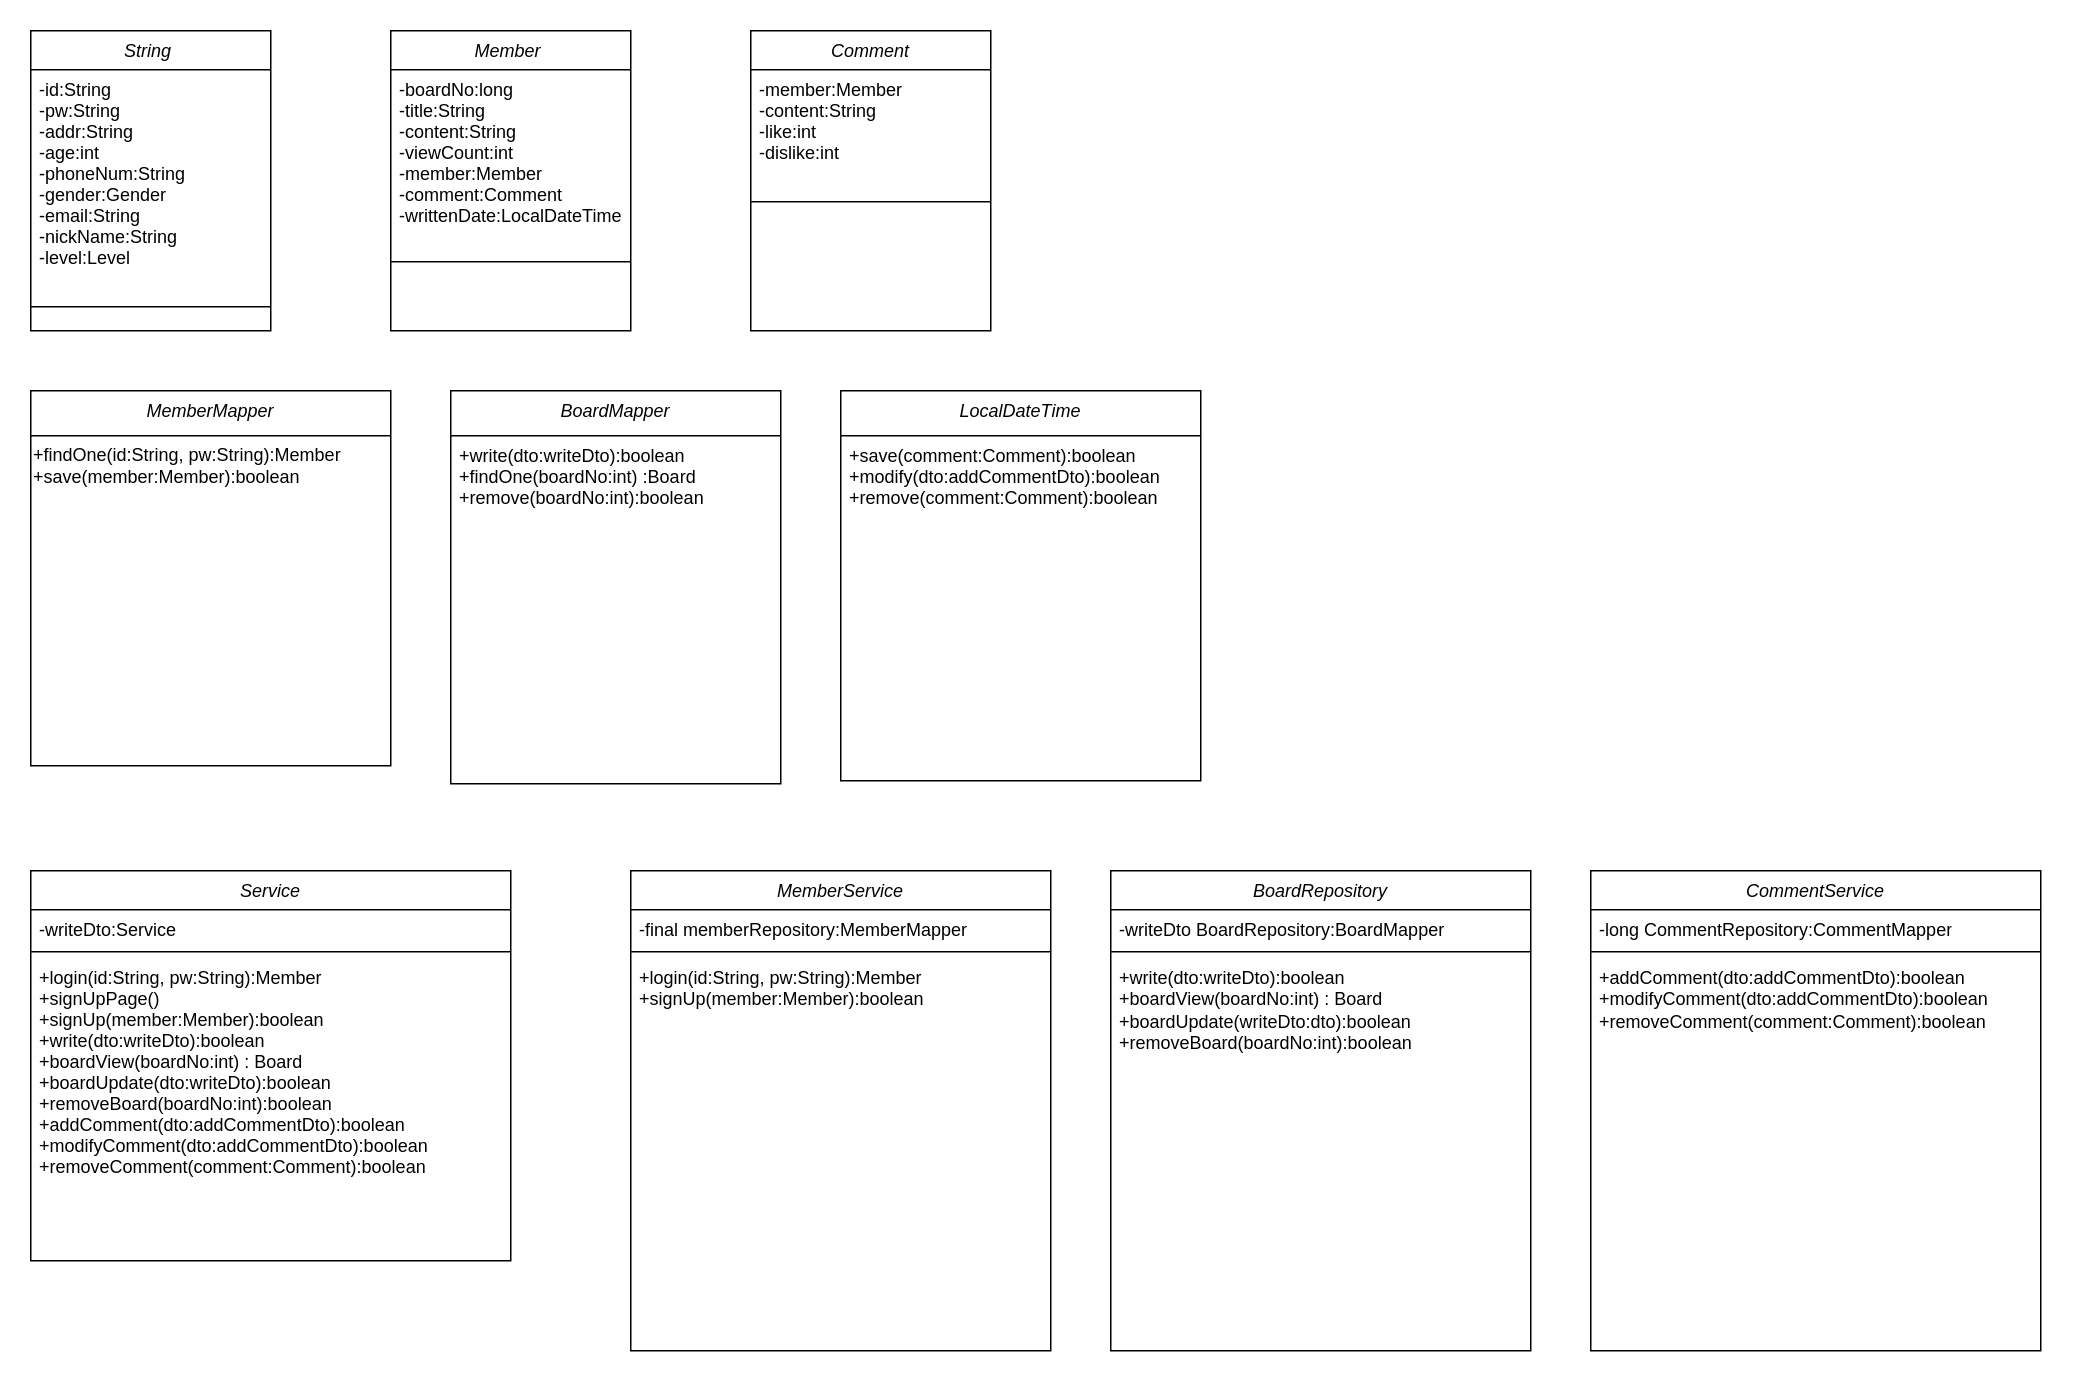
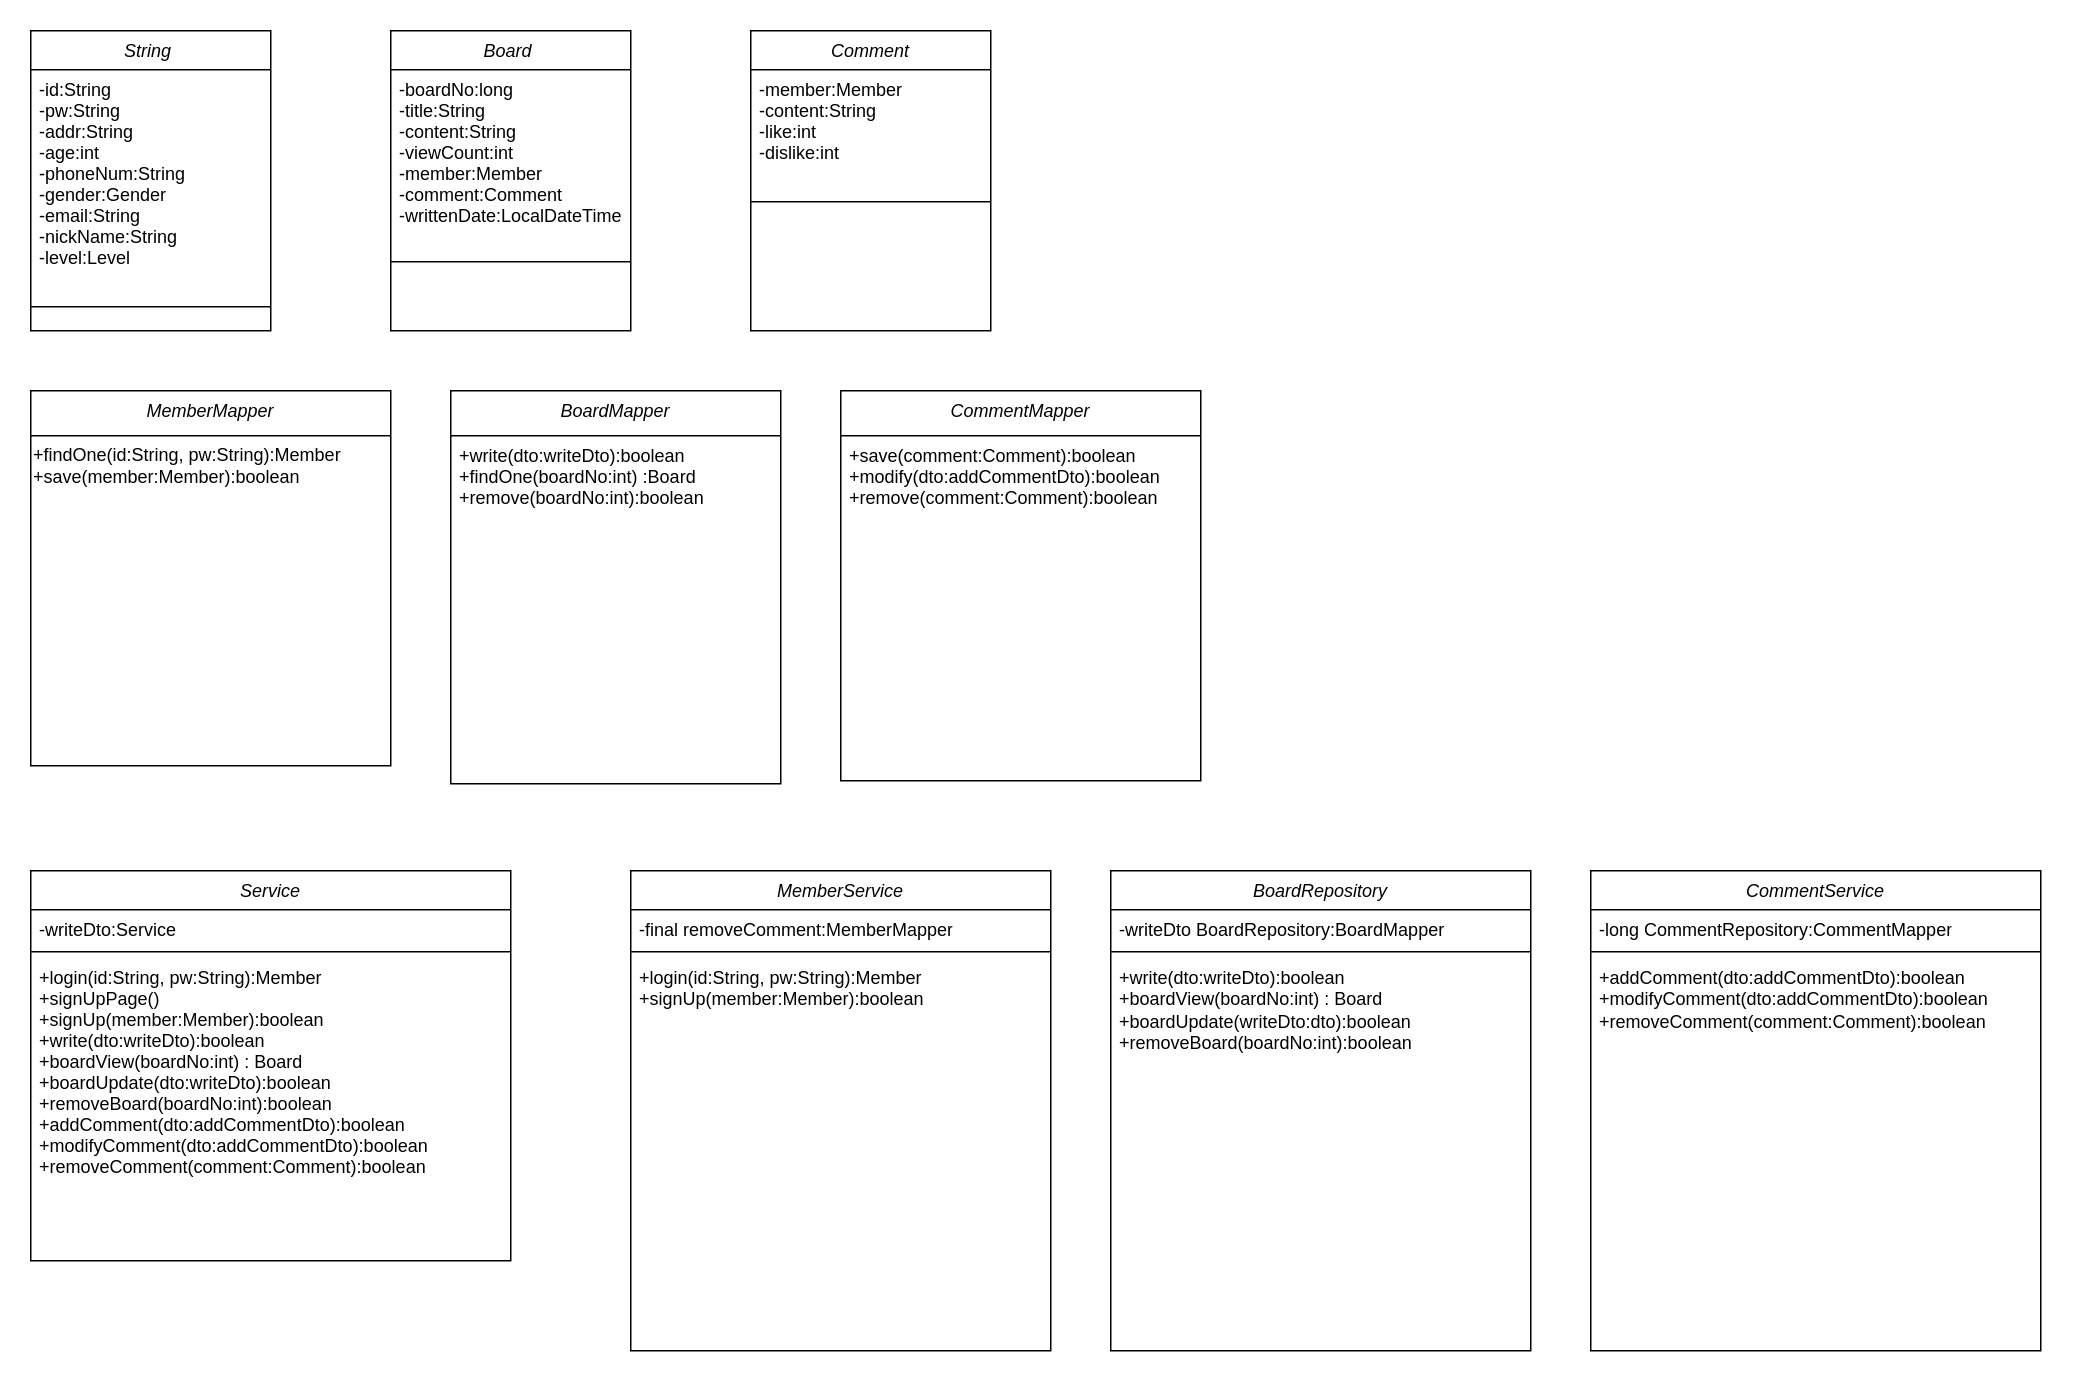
- <mxCell id="5" value="Member " style="swimlane;fontStyle=2;align=center;verticalAlign=top;childLayout=stackLayout;horizontal=1;startSize=26;horizontalStack=0;resizeParent=1;resizeLast=0;collapsible=1;marginBottom=0;rounded=0;shadow=0;strokeWidth=1;" parent="1" vertex="1"><mxGeometry x="260" y="20" width="160" height="200" as="geometry"><mxRectangle x="230" y="140" width="160" height="26" as="alternateBounds" /></mxGeometry></mxCell>
+ <mxCell id="5" value="Board " style="swimlane;fontStyle=2;align=center;verticalAlign=top;childLayout=stackLayout;horizontal=1;startSize=26;horizontalStack=0;resizeParent=1;resizeLast=0;collapsible=1;marginBottom=0;rounded=0;shadow=0;strokeWidth=1;" parent="1" vertex="1"><mxGeometry x="260" y="20" width="160" height="200" as="geometry"><mxRectangle x="230" y="140" width="160" height="26" as="alternateBounds" /></mxGeometry></mxCell>
- <mxCell id="23" value="LocalDateTime" style="swimlane;fontStyle=2;align=center;verticalAlign=top;childLayout=stackLayout;horizontal=1;startSize=30;horizontalStack=0;resizeParent=1;resizeLast=0;collapsible=1;marginBottom=0;rounded=0;shadow=0;strokeWidth=1;" parent="1" vertex="1"><mxGeometry x="560" y="260" width="240" height="260" as="geometry"><mxRectangle x="230" y="140" width="160" height="26" as="alternateBounds" /></mxGeometry></mxCell>
+ <mxCell id="23" value="CommentMapper" style="swimlane;fontStyle=2;align=center;verticalAlign=top;childLayout=stackLayout;horizontal=1;startSize=30;horizontalStack=0;resizeParent=1;resizeLast=0;collapsible=1;marginBottom=0;rounded=0;shadow=0;strokeWidth=1;" parent="1" vertex="1"><mxGeometry x="560" y="260" width="240" height="260" as="geometry"><mxRectangle x="230" y="140" width="160" height="26" as="alternateBounds" /></mxGeometry></mxCell>
- <mxCell id="16" value="-final memberRepository:MemberMapper&#10;" style="text;align=left;verticalAlign=top;spacingLeft=4;spacingRight=4;overflow=hidden;rotatable=0;points=[[0,0.5],[1,0.5]];portConstraint=eastwest;rounded=0;shadow=0;html=0;whiteSpace=wrap;" parent="15" vertex="1"><mxGeometry y="26" width="280" height="24" as="geometry" /></mxCell>
+ <mxCell id="16" value="-final removeComment:MemberMapper&#10;" style="text;align=left;verticalAlign=top;spacingLeft=4;spacingRight=4;overflow=hidden;rotatable=0;points=[[0,0.5],[1,0.5]];portConstraint=eastwest;rounded=0;shadow=0;html=0;whiteSpace=wrap;" parent="15" vertex="1"><mxGeometry y="26" width="280" height="24" as="geometry" /></mxCell>
